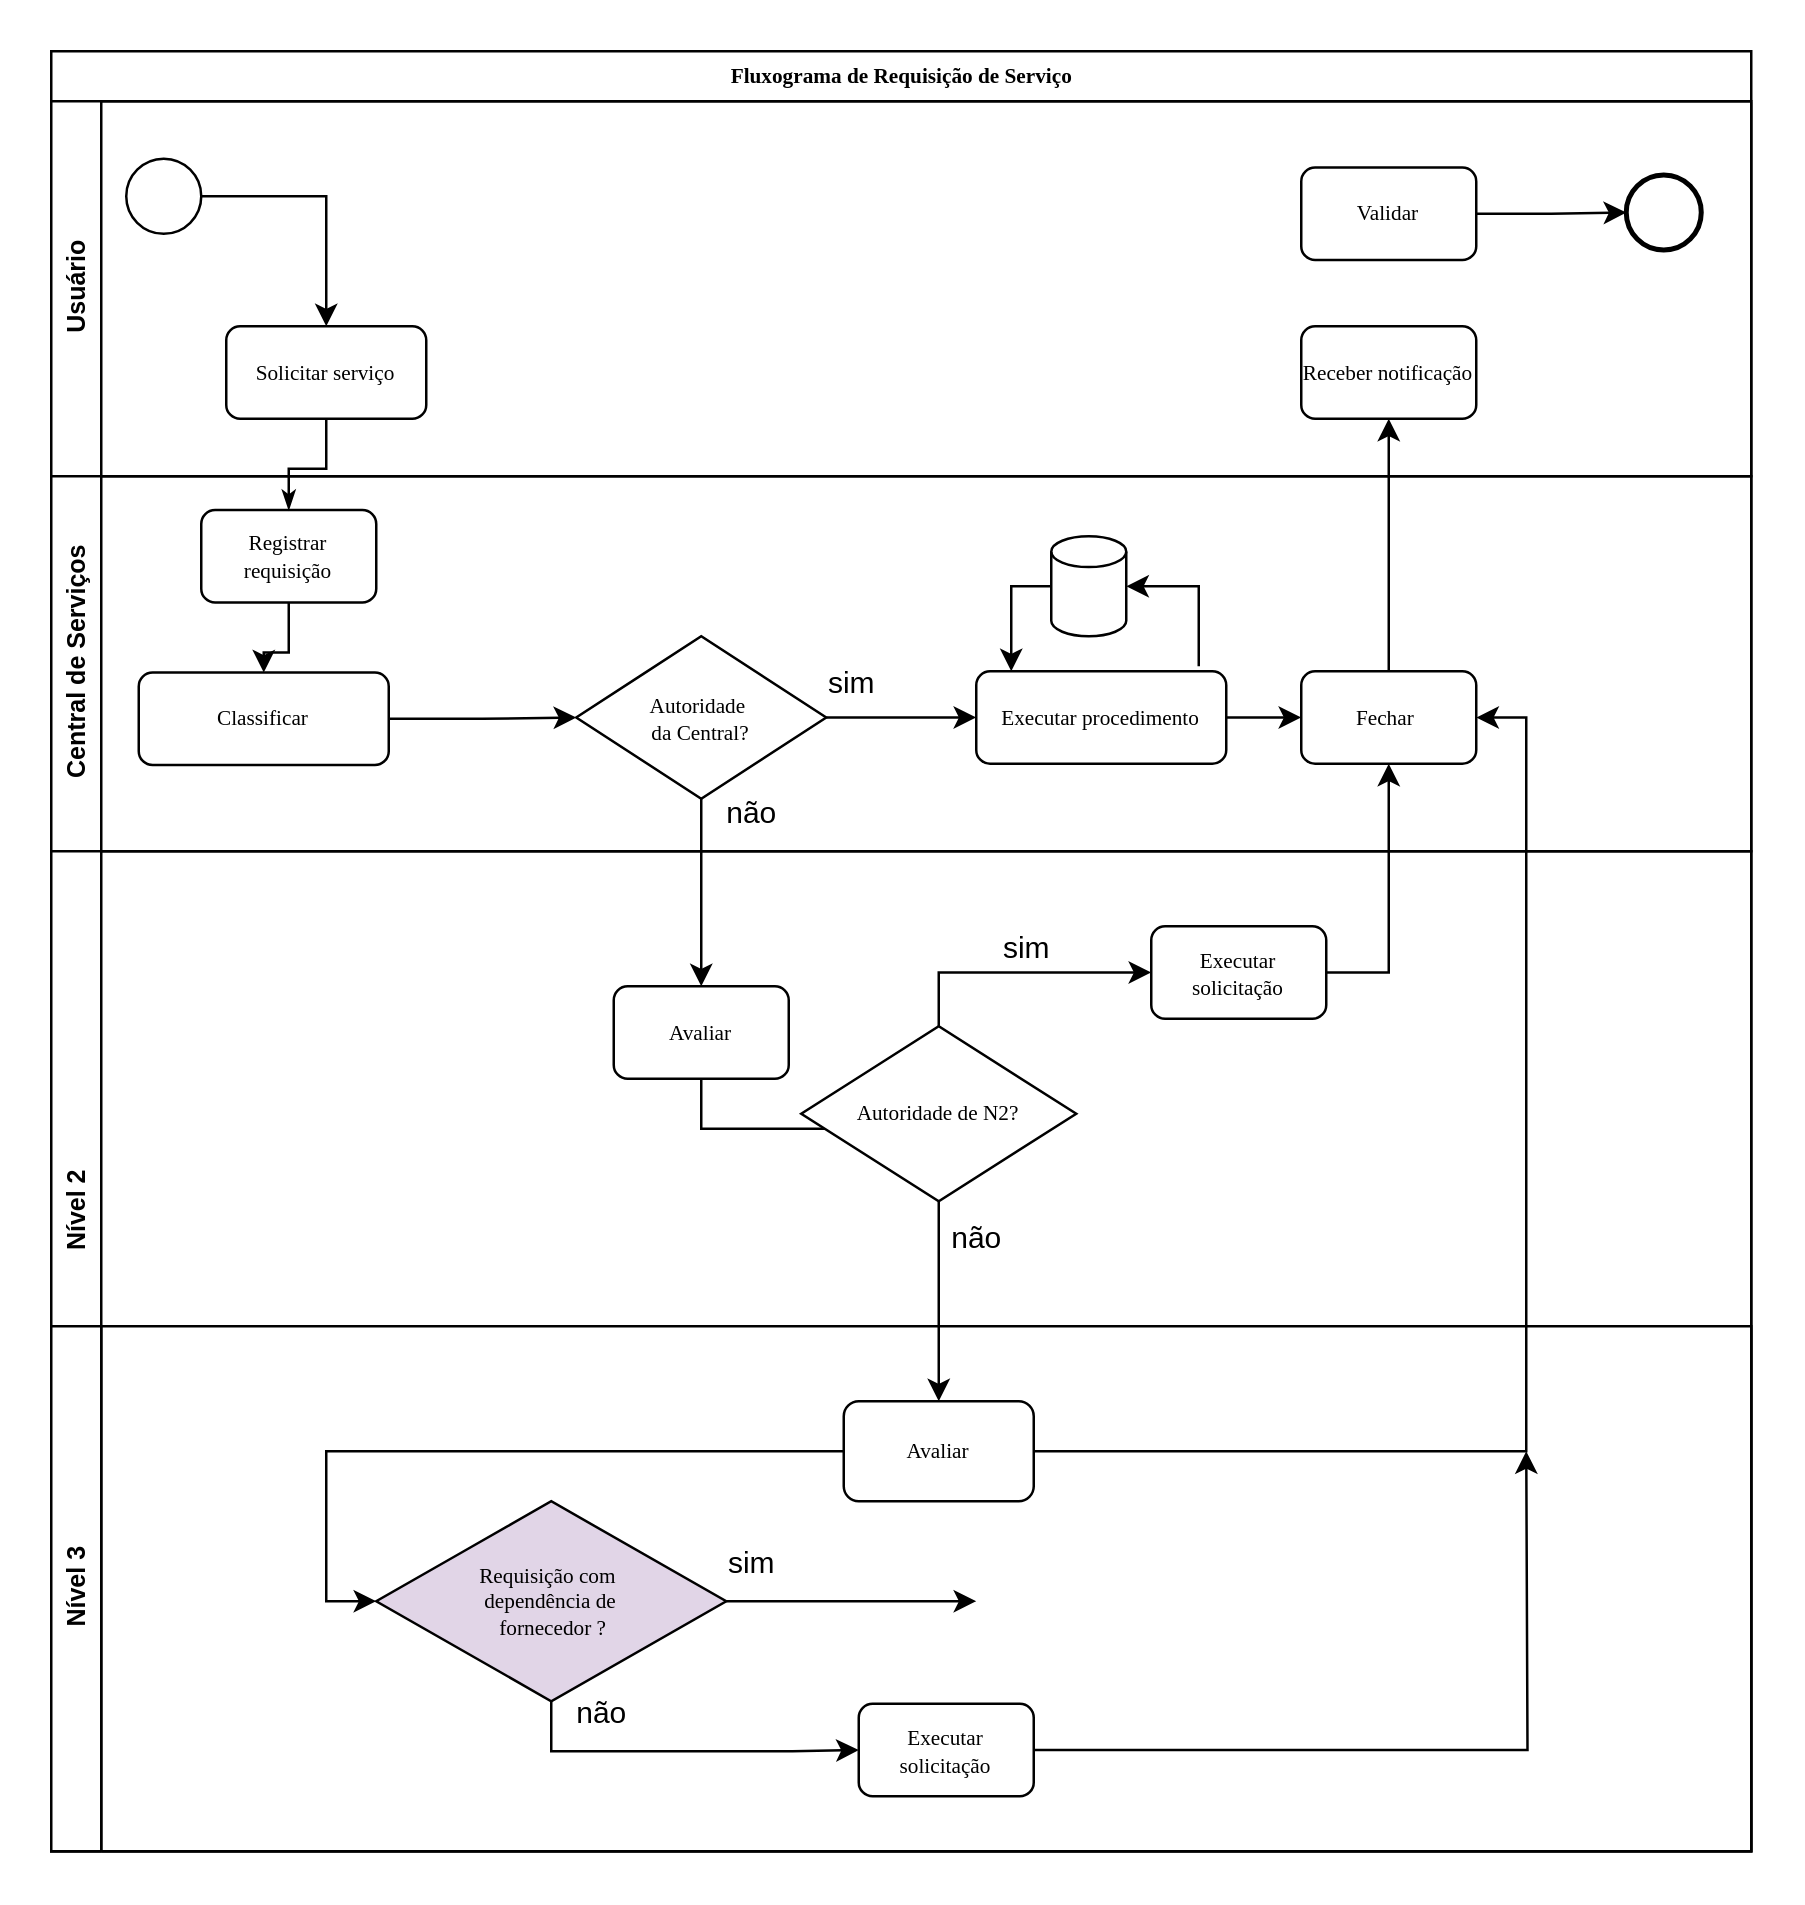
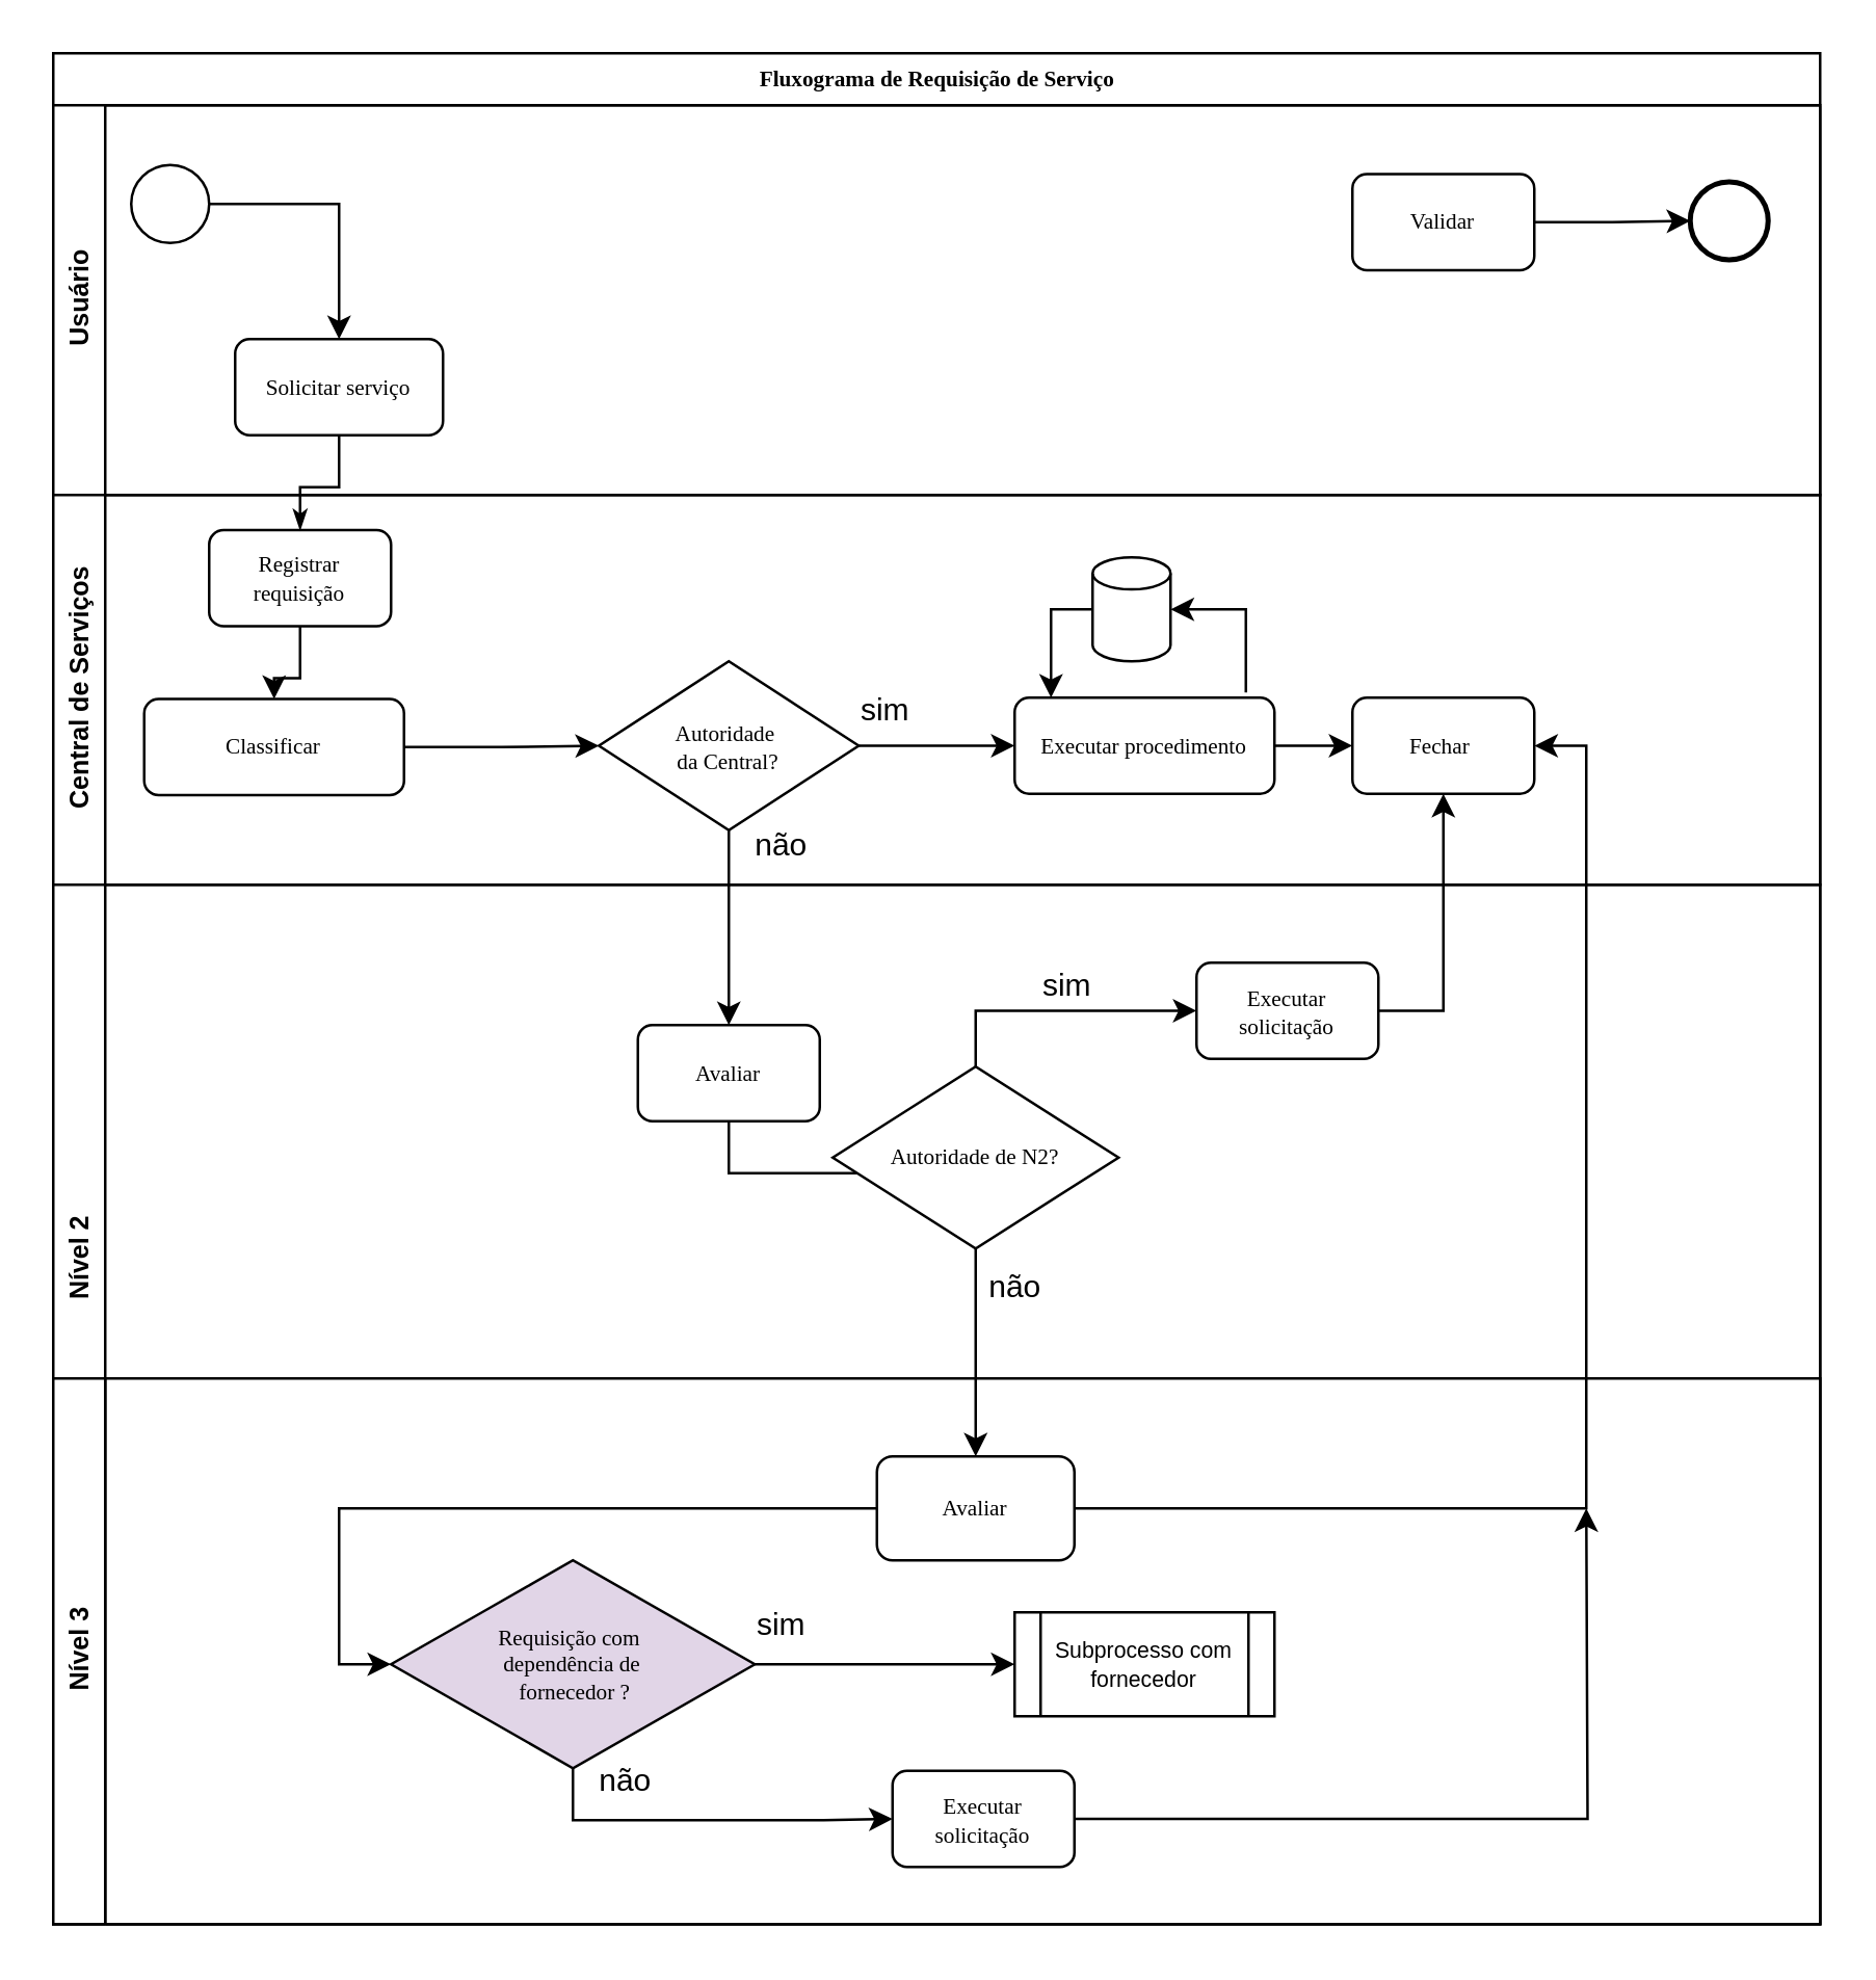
- <mxCell id="8" value="&lt;font style=&quot;font-size: 8.5px;&quot;&gt;Receber notificação&lt;/font&gt;" style="rounded=1;whiteSpace=wrap;html=1;shadow=0;labelBackgroundColor=none;strokeWidth=1;fontFamily=Verdana;fontSize=8;align=center;" parent="3" vertex="1"><mxGeometry x="500" y="90" width="70" height="37" as="geometry" /></mxCell>
- <mxCell id="47" style="edgeStyle=orthogonalEdgeStyle;rounded=0;orthogonalLoop=1;jettySize=auto;html=1;exitX=0.5;exitY=0;exitDx=0;exitDy=0;entryX=0.5;entryY=1;entryDx=0;entryDy=0;" parent="2" source="19" target="8" edge="1"><mxGeometry relative="1" as="geometry" /></mxCell>
+ <mxCell id="40" value="Subprocesso com fornecedor" style="shape=process;whiteSpace=wrap;html=1;backgroundOutline=1;fontSize=8.5;" vertex="1" parent="30"><mxGeometry x="370" y="90" width="100" height="40" as="geometry" /></mxCell>
